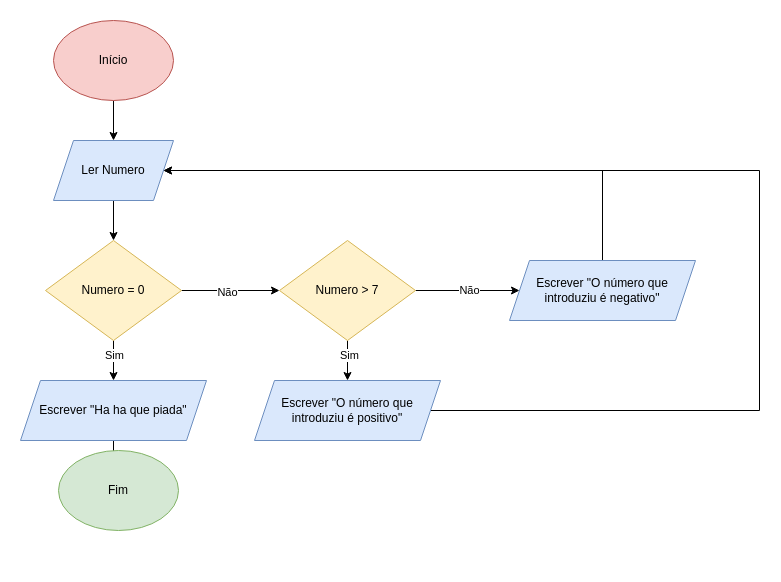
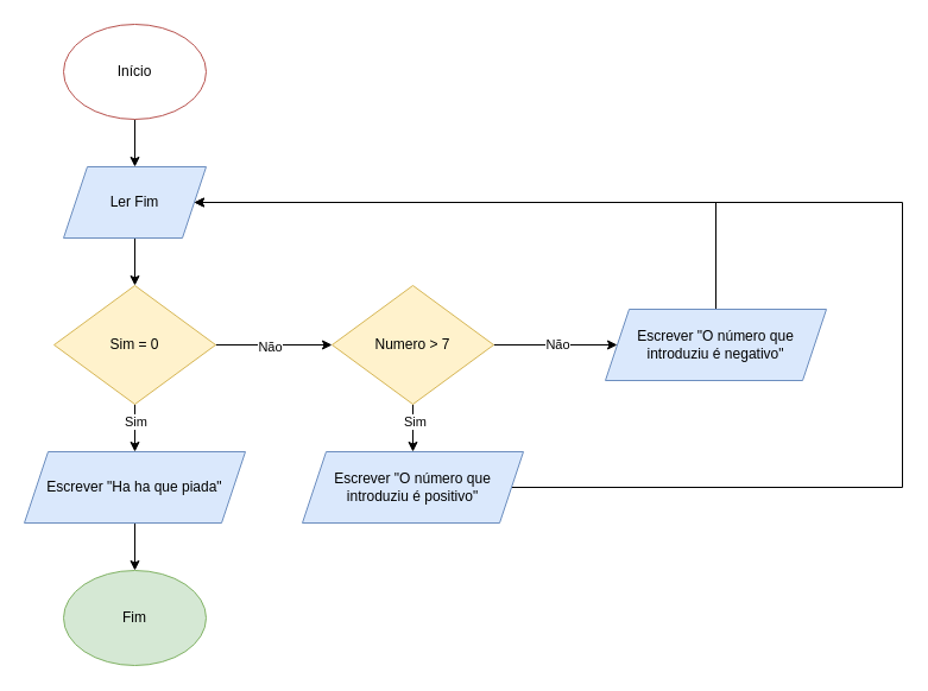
- <mxCell id="3" value="Início" style="ellipse;whiteSpace=wrap;html=1;fillColor=#f8cecc;strokeColor=#b85450;" vertex="1" parent="1"><mxGeometry x="53" y="20" width="120" height="80" as="geometry" /></mxCell>
+ <mxCell id="3" value="Início" style="ellipse;whiteSpace=wrap;html=1;fillColor=#ffffff;strokeColor=#b85450;" vertex="1" parent="1"><mxGeometry x="53" y="20" width="120" height="80" as="geometry" /></mxCell>
- <mxCell id="5" value="Ler Numero" style="shape=parallelogram;perimeter=parallelogramPerimeter;whiteSpace=wrap;html=1;fixedSize=1;fillColor=#dae8fc;strokeColor=#6c8ebf;" vertex="1" parent="1"><mxGeometry x="53" y="140" width="120" height="60" as="geometry" /></mxCell>
+ <mxCell id="5" value="Ler Fim" style="shape=parallelogram;perimeter=parallelogramPerimeter;whiteSpace=wrap;html=1;fixedSize=1;fillColor=#dae8fc;strokeColor=#6c8ebf;" vertex="1" parent="1"><mxGeometry x="53" y="140" width="120" height="60" as="geometry" /></mxCell>
- <mxCell id="10" value="Numero = 0" style="rhombus;whiteSpace=wrap;html=1;fillColor=#fff2cc;strokeColor=#d6b656;" vertex="1" parent="1"><mxGeometry x="45" y="240" width="136" height="100" as="geometry" /></mxCell>
+ <mxCell id="10" value="Sim = 0" style="rhombus;whiteSpace=wrap;html=1;fillColor=#fff2cc;strokeColor=#d6b656;" vertex="1" parent="1"><mxGeometry x="45" y="240" width="136" height="100" as="geometry" /></mxCell>
- <mxCell id="13" value="Fim" style="ellipse;whiteSpace=wrap;html=1;fillColor=#d5e8d4;strokeColor=#82b366;" vertex="1" parent="1"><mxGeometry x="58" y="450" width="120" height="80" as="geometry" /></mxCell>
+ <mxCell id="13" value="Fim" style="ellipse;whiteSpace=wrap;html=1;fillColor=#d5e8d4;strokeColor=#82b366;" vertex="1" parent="1"><mxGeometry x="53" y="480" width="120" height="80" as="geometry" /></mxCell>
